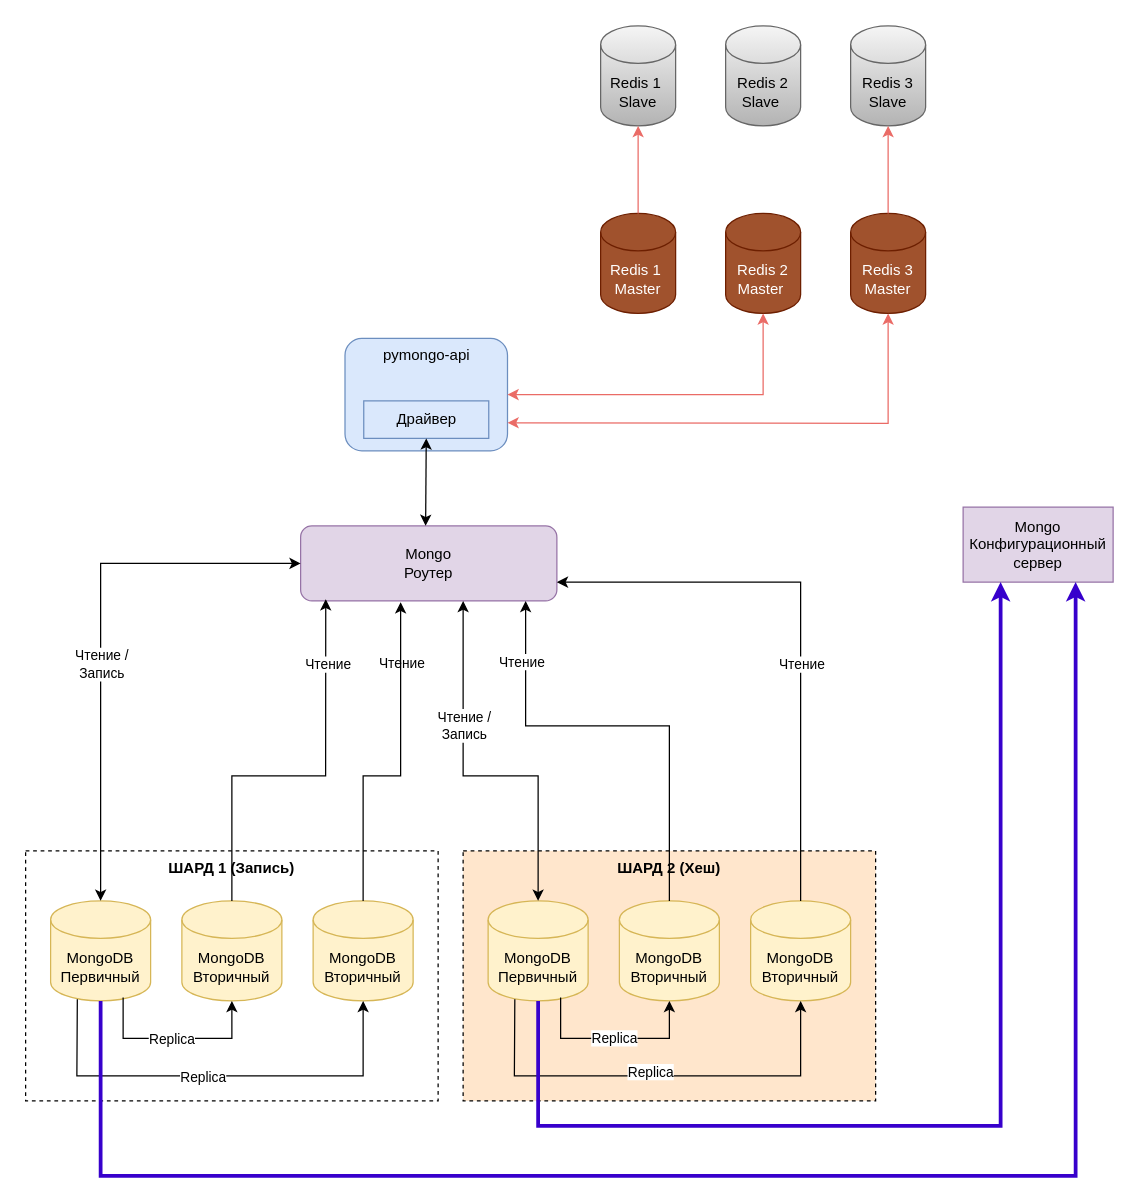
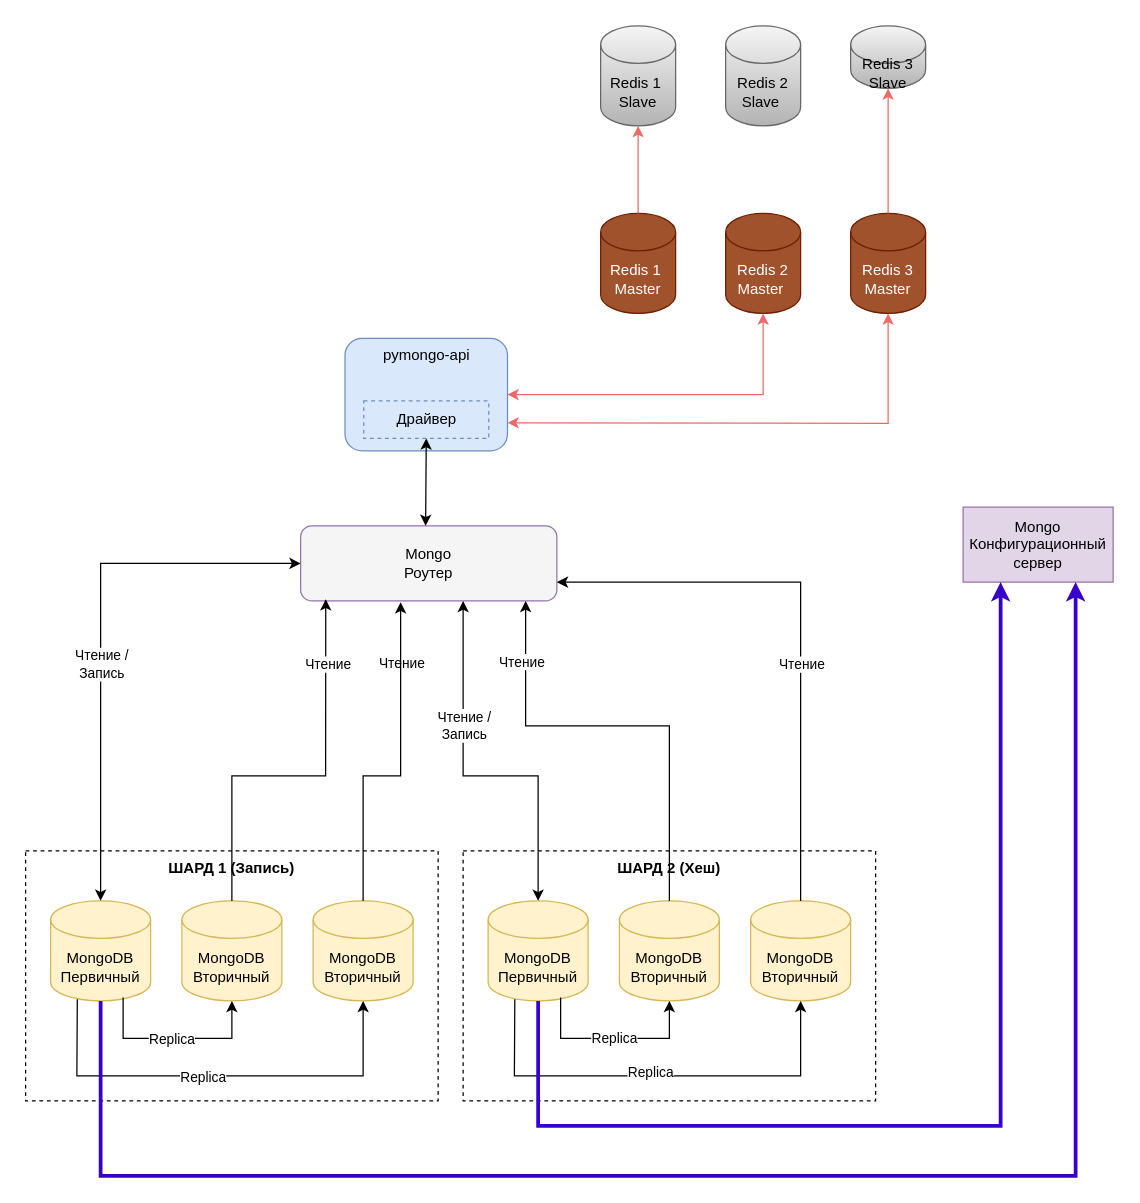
- <mxCell id="46" value="Redis 3&lt;div&gt;Slave&lt;/div&gt;" style="shape=cylinder3;whiteSpace=wrap;html=1;boundedLbl=1;backgroundOutline=1;size=15;fillColor=#f5f5f5;strokeColor=#666666;gradientColor=#b3b3b3;" vertex="1" parent="1"><mxGeometry x="680" y="20" width="60" height="80" as="geometry" /></mxCell>
+ <mxCell id="46" value="Redis 3&lt;div&gt;Slave&lt;/div&gt;" style="shape=cylinder3;whiteSpace=wrap;html=1;boundedLbl=1;backgroundOutline=1;size=15;fillColor=#f5f5f5;strokeColor=#666666;gradientColor=#b3b3b3;" vertex="1" parent="1"><mxGeometry x="680" y="20" width="60" height="50" as="geometry" /></mxCell>
- <mxCell id="11" value="Драйвер" style="rounded=0;whiteSpace=wrap;html=1;fillColor=#dae8fc;strokeColor=#6c8ebf;" parent="1" vertex="1"><mxGeometry x="290.5" y="320" width="100" height="30" as="geometry" /></mxCell>
+ <mxCell id="11" value="Драйвер" style="rounded=0;whiteSpace=wrap;html=1;fillColor=#dae8fc;strokeColor=#6c8ebf;dashed=1;" parent="1" vertex="1"><mxGeometry x="290.5" y="320" width="100" height="30" as="geometry" /></mxCell>
- <mxCell id="9" value="Mongo&lt;div&gt;Роутер&lt;/div&gt;" style="rounded=1;whiteSpace=wrap;html=1;fillColor=#e1d5e7;strokeColor=#9673a6;" parent="1" vertex="1"><mxGeometry x="240" y="420" width="205" height="60" as="geometry" /></mxCell>
+ <mxCell id="9" value="Mongo&lt;div&gt;Роутер&lt;/div&gt;" style="rounded=1;whiteSpace=wrap;html=1;fillColor=#f5f5f5;strokeColor=#9673a6;" parent="1" vertex="1"><mxGeometry x="240" y="420" width="205" height="60" as="geometry" /></mxCell>
- <mxCell id="22" value="&lt;b&gt;ШАРД 2 (Хеш)&lt;/b&gt;" style="rounded=0;whiteSpace=wrap;html=1;dashed=1;verticalAlign=top;fillColor=#ffe6cc;" parent="1" vertex="1"><mxGeometry x="370" y="680" width="330" height="200" as="geometry" /></mxCell>
+ <mxCell id="22" value="&lt;b&gt;ШАРД 2 (Хеш)&lt;/b&gt;" style="rounded=0;whiteSpace=wrap;html=1;dashed=1;verticalAlign=top;" parent="1" vertex="1"><mxGeometry x="370" y="680" width="330" height="200" as="geometry" /></mxCell>
